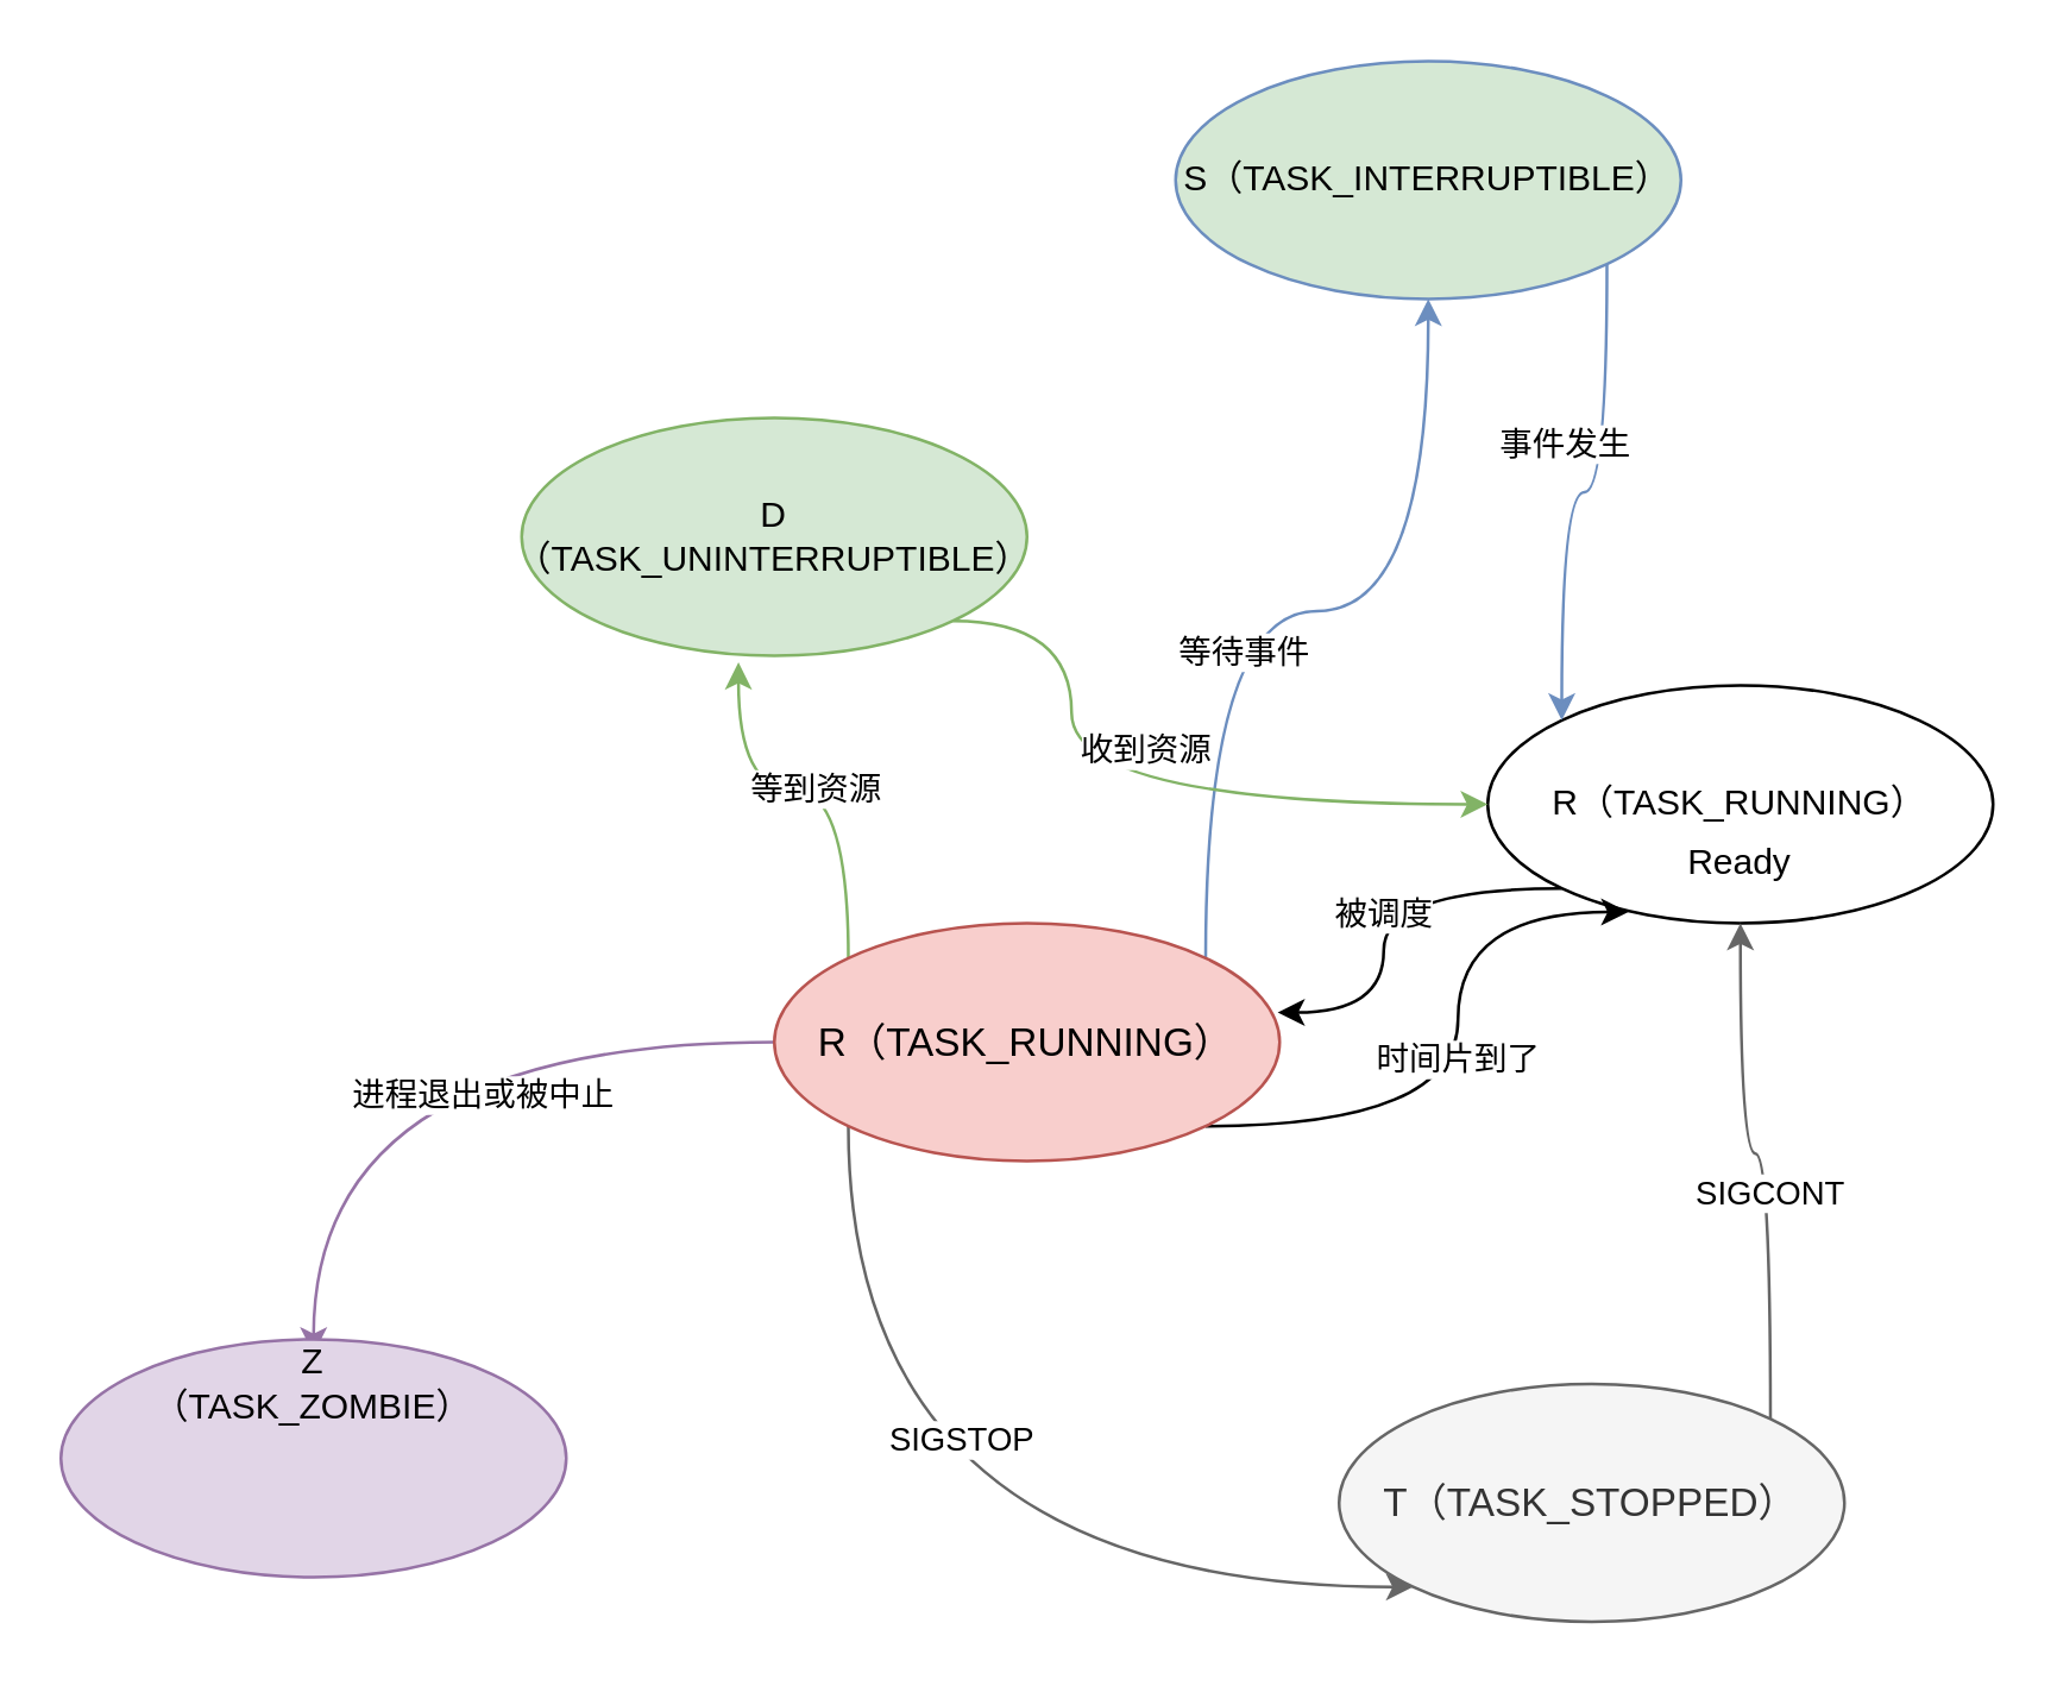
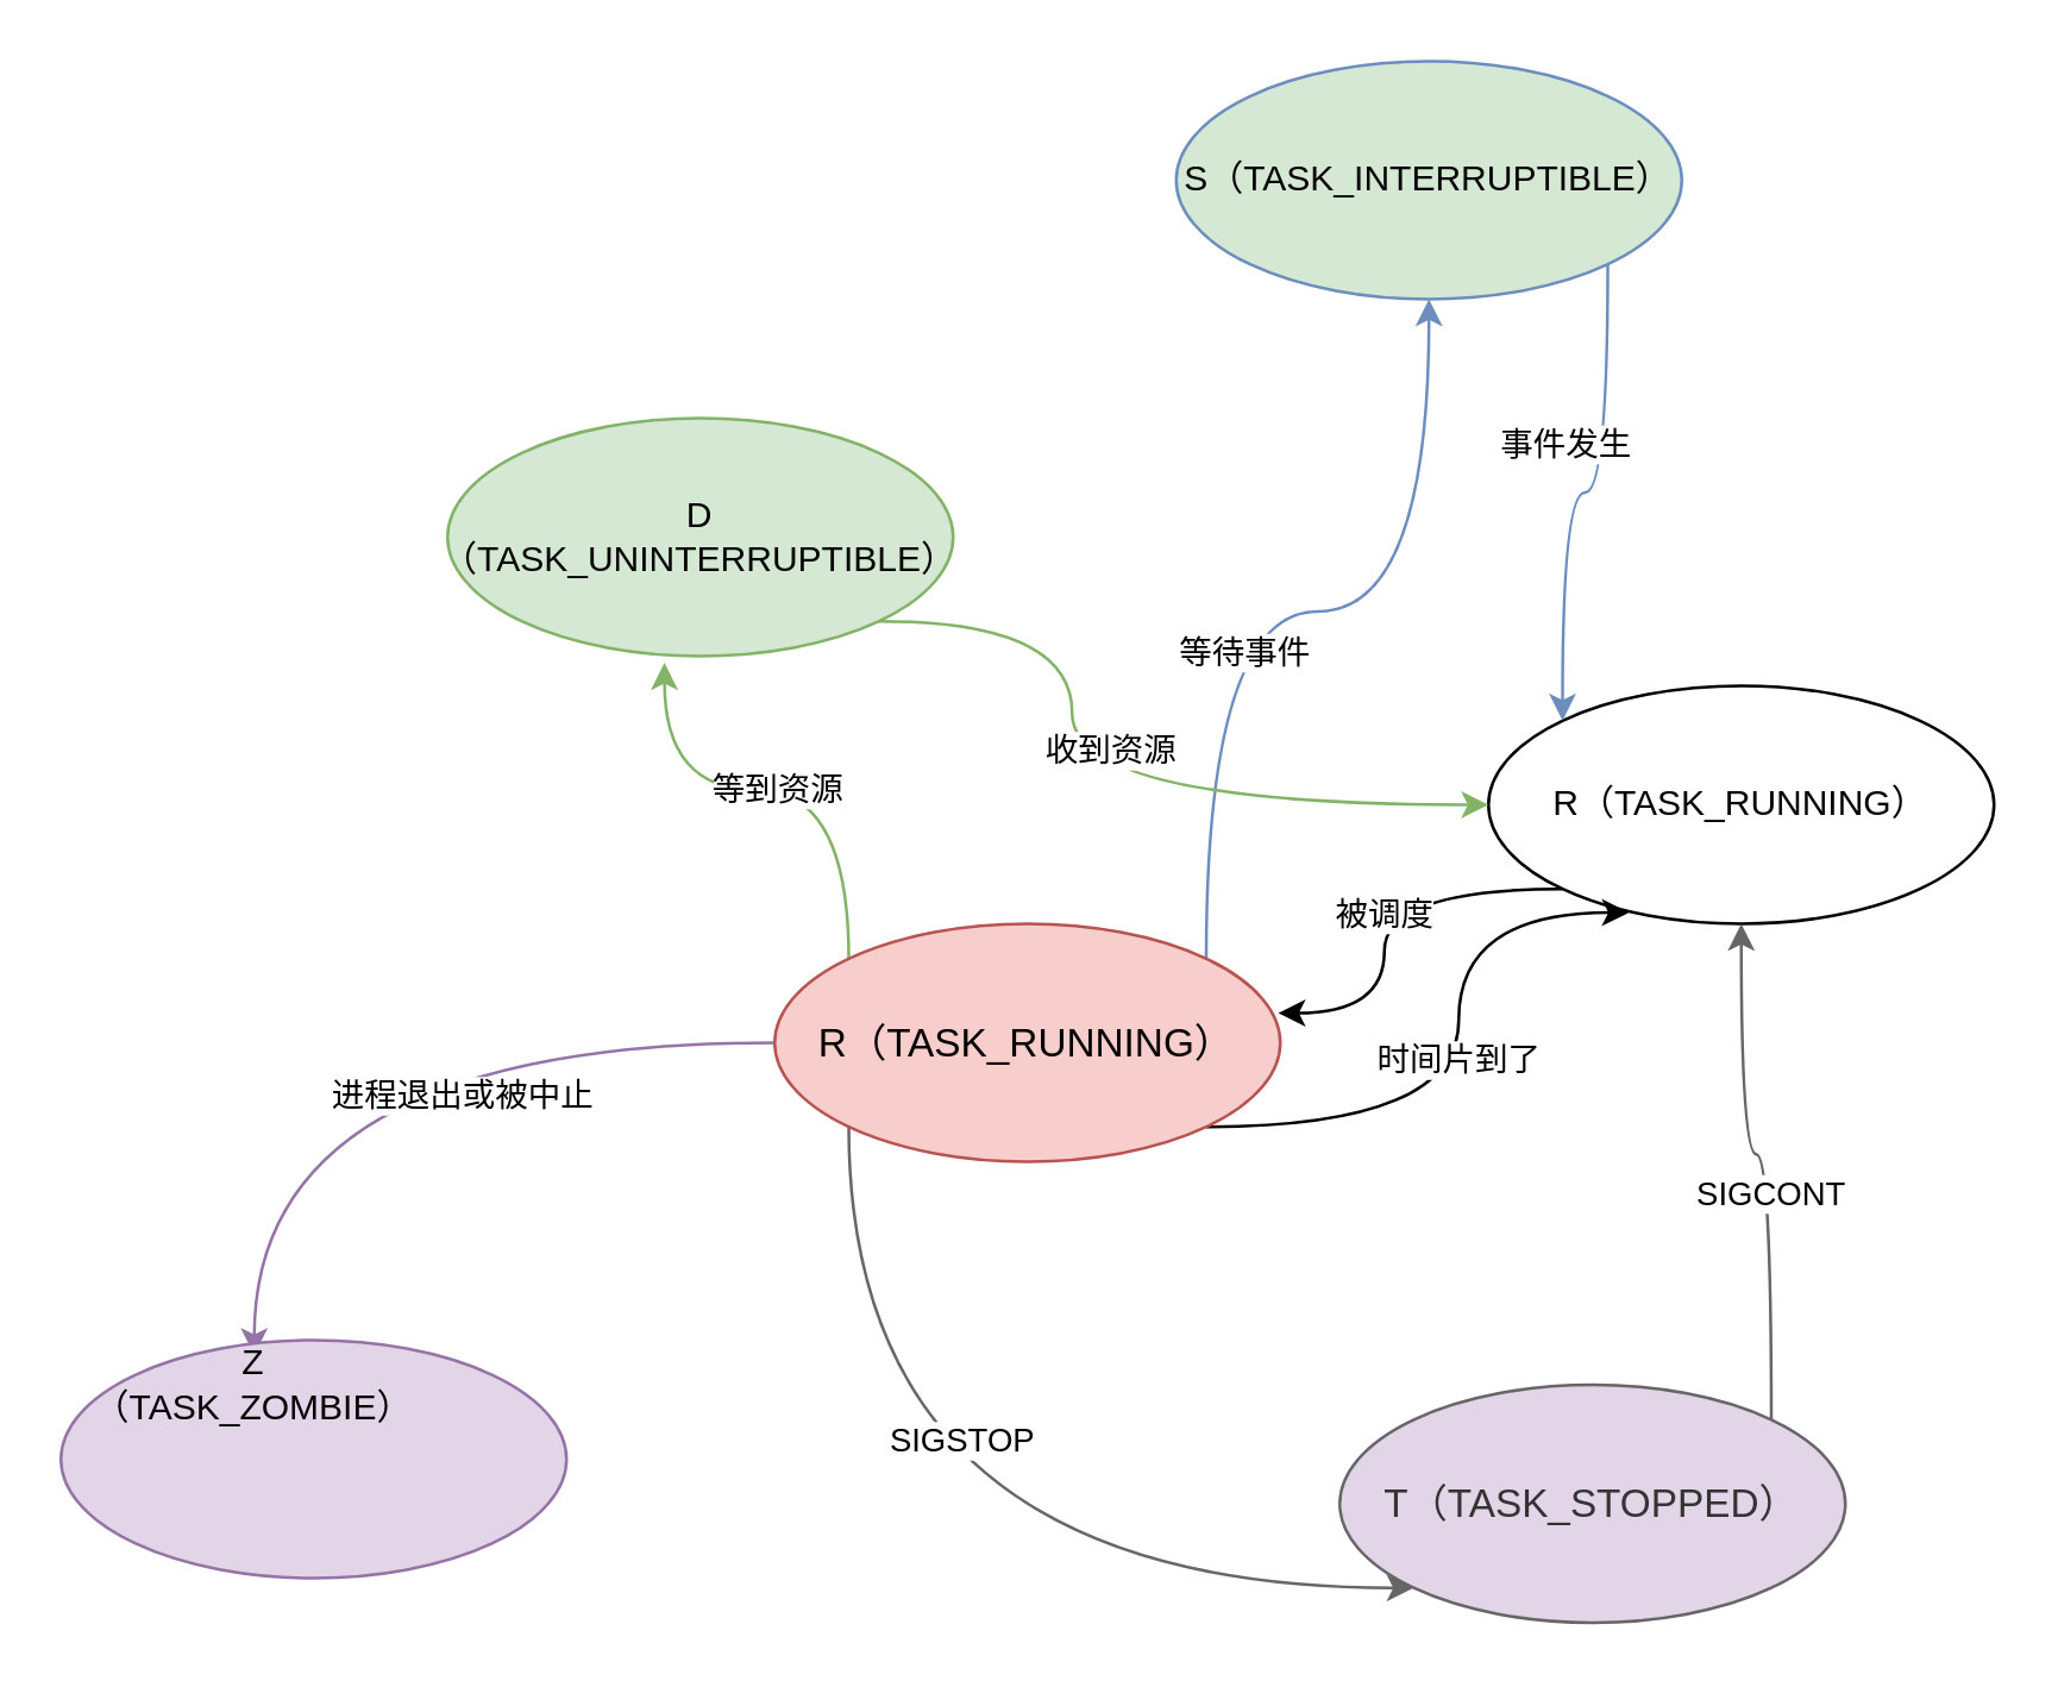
- <mxCell id="22" value="D（TASK_UNINTERRUPTIBLE）" style="ellipse;whiteSpace=wrap;html=1;fillColor=#d5e8d4;strokeColor=#82b366;" vertex="1" parent="1"><mxGeometry x="175" y="140" width="170" height="80" as="geometry" /></mxCell>
+ <mxCell id="22" value="D（TASK_UNINTERRUPTIBLE）" style="ellipse;whiteSpace=wrap;html=1;fillColor=#d5e8d4;strokeColor=#82b366;" vertex="1" parent="1"><mxGeometry x="150" y="140" width="170" height="80" as="geometry" /></mxCell>
- <mxCell id="16" value="Ready" style="text;html=1;strokeColor=none;fillColor=none;align=center;verticalAlign=middle;whiteSpace=wrap;rounded=0;" vertex="1" parent="1"><mxGeometry x="565" y="280" width="40" height="20" as="geometry" /></mxCell>
- <mxCell id="24" value="Z（TASK_ZOMBIE）" style="text;html=1;strokeColor=none;fillColor=none;align=center;verticalAlign=middle;whiteSpace=wrap;rounded=0;" vertex="1" parent="1"><mxGeometry x="85" y="455" width="40" height="20" as="geometry" /></mxCell>
+ <mxCell id="24" value="Z（TASK_ZOMBIE）" style="text;html=1;strokeColor=none;fillColor=none;align=center;verticalAlign=middle;whiteSpace=wrap;rounded=0;" vertex="1" parent="1"><mxGeometry x="65" y="455" width="40" height="20" as="geometry" /></mxCell>
- <mxCell id="19" value="&lt;span style=&quot;font-size: 13.333px&quot;&gt;T（TASK_STOPPED）&lt;/span&gt;" style="ellipse;whiteSpace=wrap;html=1;fillColor=#f5f5f5;strokeColor=#666666;fontColor=#333333;" vertex="1" parent="1"><mxGeometry x="450" y="465" width="170" height="80" as="geometry" /></mxCell>
+ <mxCell id="19" value="&lt;span style=&quot;font-size: 13.333px&quot;&gt;T（TASK_STOPPED）&lt;/span&gt;" style="ellipse;whiteSpace=wrap;html=1;fillColor=#e1d5e7;strokeColor=#666666;fontColor=#333333;" vertex="1" parent="1"><mxGeometry x="450" y="465" width="170" height="80" as="geometry" /></mxCell>
